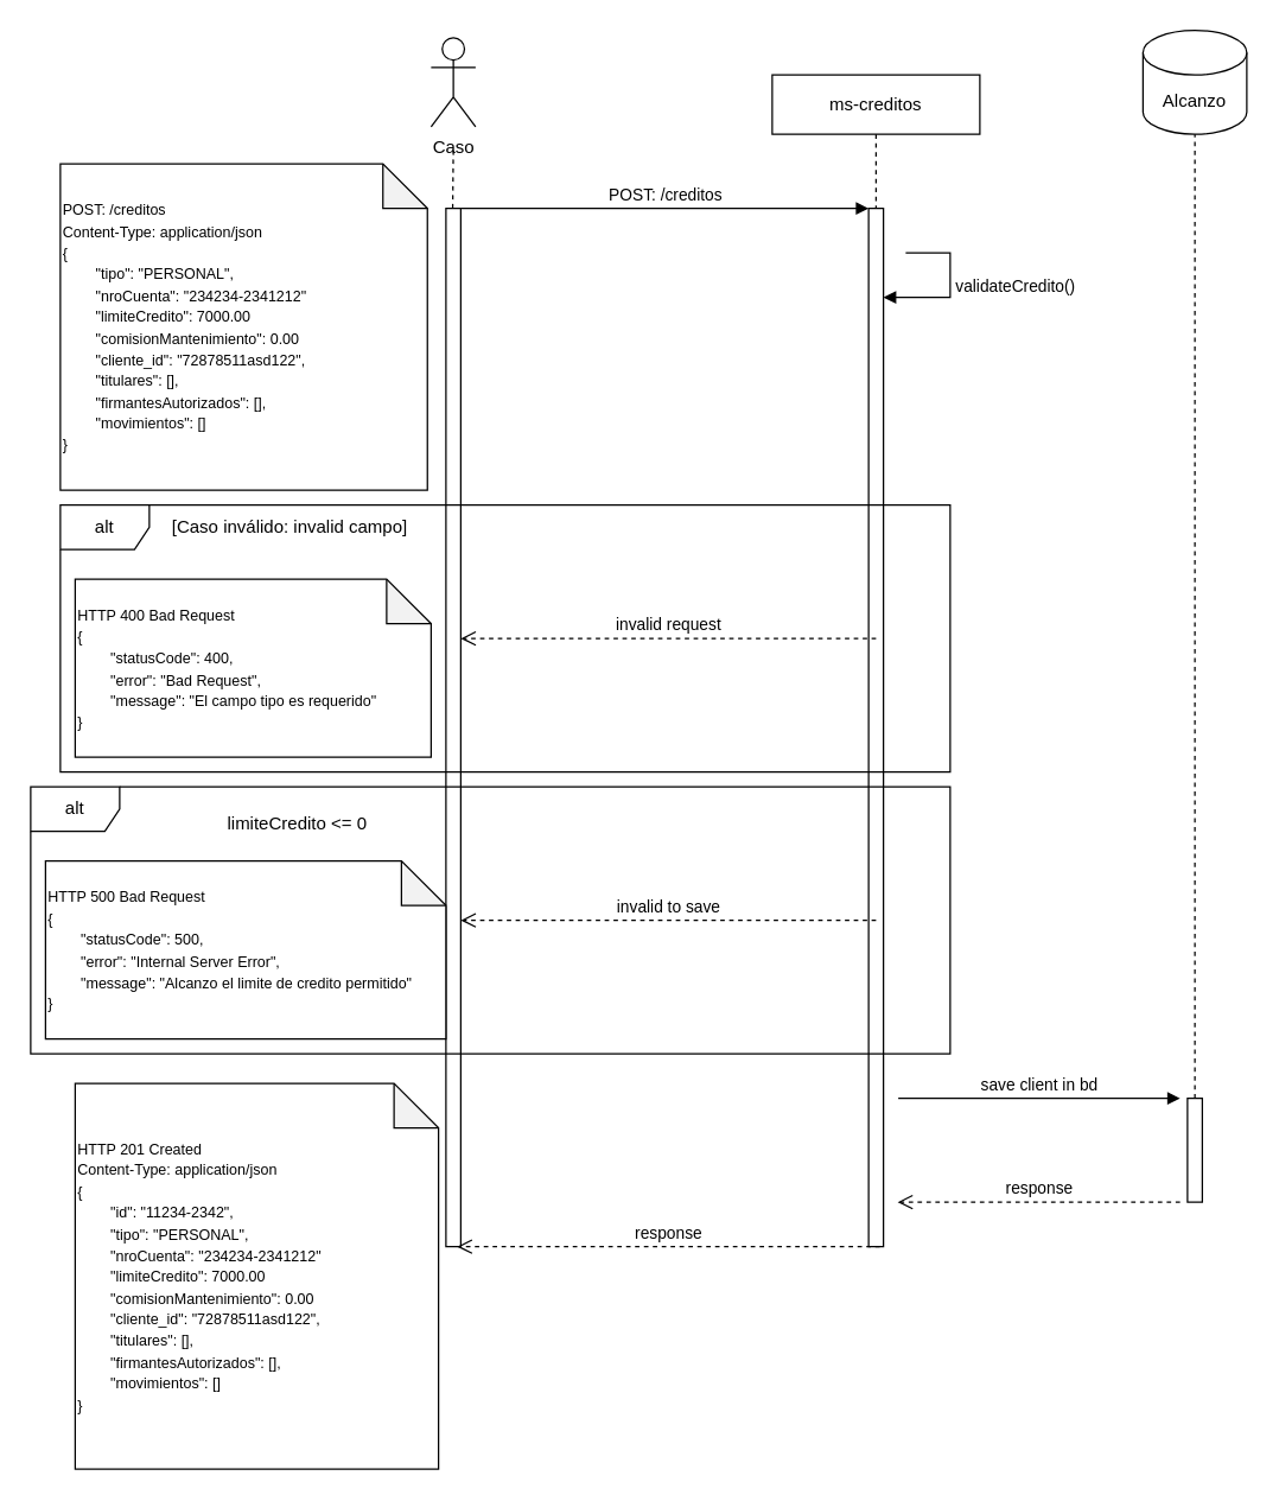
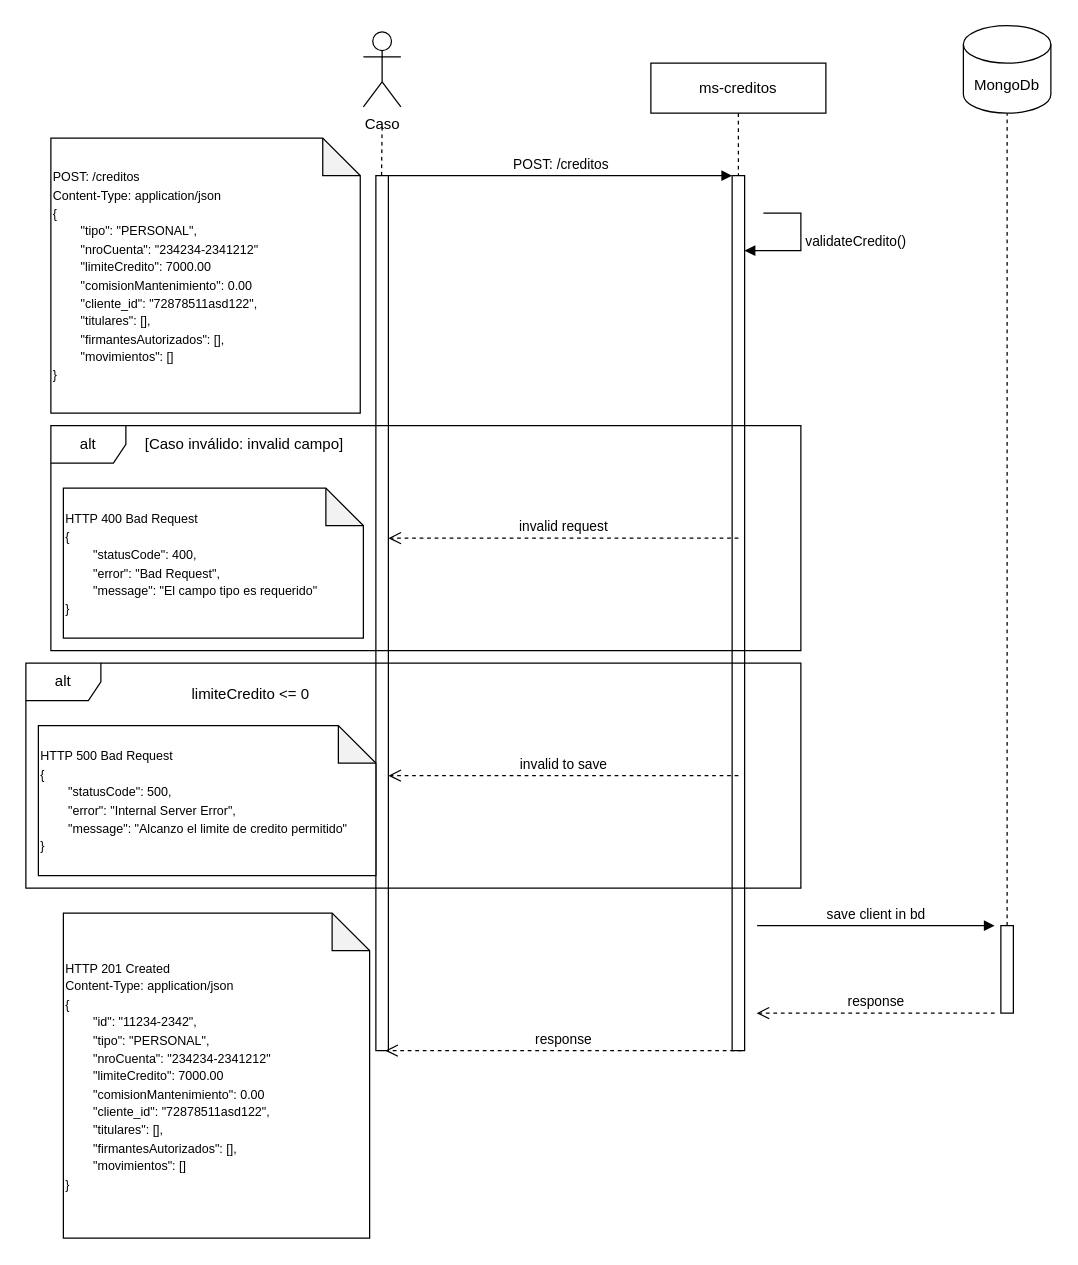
- <mxCell id="14" value="Alcanzo" style="shape=cylinder3;whiteSpace=wrap;html=1;boundedLbl=1;backgroundOutline=1;size=15;" vertex="1" parent="1"><mxGeometry x="770" y="20" width="70" height="70" as="geometry" /></mxCell>
+ <mxCell id="14" value="MongoDb" style="shape=cylinder3;whiteSpace=wrap;html=1;boundedLbl=1;backgroundOutline=1;size=15;" vertex="1" parent="1"><mxGeometry x="770" y="20" width="70" height="70" as="geometry" /></mxCell>
